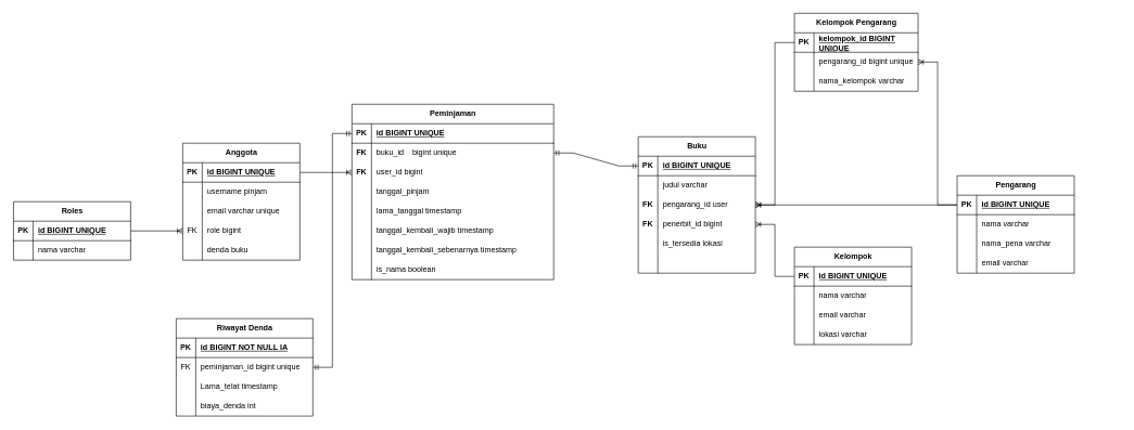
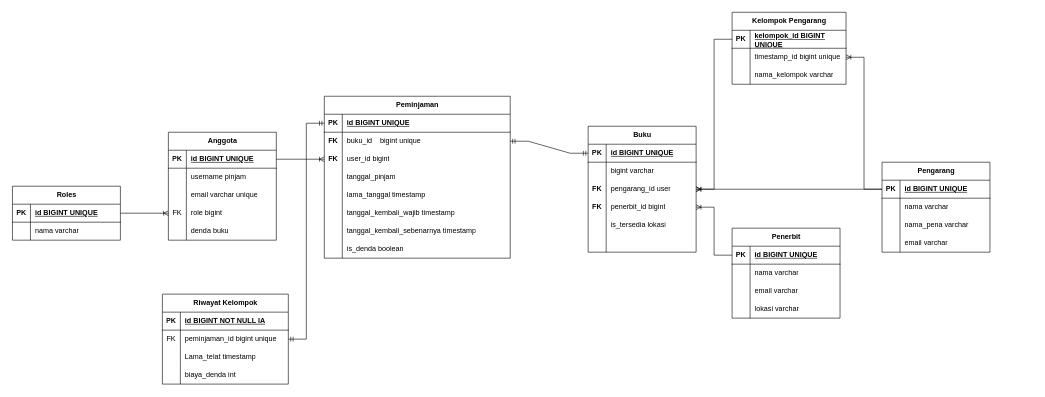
- <mxCell id="95" value="pengarang_id bigint unique" style="shape=partialRectangle;connectable=0;fillColor=none;top=0;left=0;bottom=0;right=0;align=left;spacingLeft=6;overflow=hidden;whiteSpace=wrap;html=1;" vertex="1" parent="93"><mxGeometry x="30" width="160" height="30" as="geometry"><mxRectangle width="160" height="30" as="alternateBounds" /></mxGeometry></mxCell>
+ <mxCell id="95" value="timestamp_id bigint unique" style="shape=partialRectangle;connectable=0;fillColor=none;top=0;left=0;bottom=0;right=0;align=left;spacingLeft=6;overflow=hidden;whiteSpace=wrap;html=1;" vertex="1" parent="93"><mxGeometry x="30" width="160" height="30" as="geometry"><mxRectangle width="160" height="30" as="alternateBounds" /></mxGeometry></mxCell>
- <mxCell id="24" value="judul varchar" style="shape=partialRectangle;connectable=0;fillColor=none;top=0;left=0;bottom=0;right=0;align=left;spacingLeft=6;overflow=hidden;whiteSpace=wrap;html=1;" vertex="1" parent="22"><mxGeometry x="30" width="150" height="30" as="geometry"><mxRectangle width="150" height="30" as="alternateBounds" /></mxGeometry></mxCell>
+ <mxCell id="24" value="bigint varchar" style="shape=partialRectangle;connectable=0;fillColor=none;top=0;left=0;bottom=0;right=0;align=left;spacingLeft=6;overflow=hidden;whiteSpace=wrap;html=1;" vertex="1" parent="22"><mxGeometry x="30" width="150" height="30" as="geometry"><mxRectangle width="150" height="30" as="alternateBounds" /></mxGeometry></mxCell>
- <mxCell id="76" value="Kelompok" style="shape=table;startSize=30;container=1;collapsible=1;childLayout=tableLayout;fixedRows=1;rowLines=0;fontStyle=1;align=center;resizeLast=1;html=1;" vertex="1" parent="1"><mxGeometry x="1220" y="380" width="180" height="150" as="geometry" /></mxCell>
+ <mxCell id="76" value="Penerbit" style="shape=table;startSize=30;container=1;collapsible=1;childLayout=tableLayout;fixedRows=1;rowLines=0;fontStyle=1;align=center;resizeLast=1;html=1;" vertex="1" parent="1"><mxGeometry x="1220" y="380" width="180" height="150" as="geometry" /></mxCell>
- <mxCell id="61" value="is_nama boolean" style="shape=partialRectangle;connectable=0;fillColor=none;top=0;left=0;bottom=0;right=0;align=left;spacingLeft=6;overflow=hidden;whiteSpace=wrap;html=1;" vertex="1" parent="59"><mxGeometry x="30" width="280" height="30" as="geometry"><mxRectangle width="280" height="30" as="alternateBounds" /></mxGeometry></mxCell>
+ <mxCell id="61" value="is_denda boolean" style="shape=partialRectangle;connectable=0;fillColor=none;top=0;left=0;bottom=0;right=0;align=left;spacingLeft=6;overflow=hidden;whiteSpace=wrap;html=1;" vertex="1" parent="59"><mxGeometry x="30" width="280" height="30" as="geometry"><mxRectangle width="280" height="30" as="alternateBounds" /></mxGeometry></mxCell>
- <mxCell id="103" value="Riwayat Denda" style="shape=table;startSize=30;container=1;collapsible=1;childLayout=tableLayout;fixedRows=1;rowLines=0;fontStyle=1;align=center;resizeLast=1;html=1;" vertex="1" parent="1"><mxGeometry y="490" width="210" height="150" as="geometry" x="270" /></mxCell>
+ <mxCell id="103" value="Riwayat Kelompok" style="shape=table;startSize=30;container=1;collapsible=1;childLayout=tableLayout;fixedRows=1;rowLines=0;fontStyle=1;align=center;resizeLast=1;html=1;" vertex="1" parent="1"><mxGeometry y="490" width="210" height="150" as="geometry" x="270" /></mxCell>
